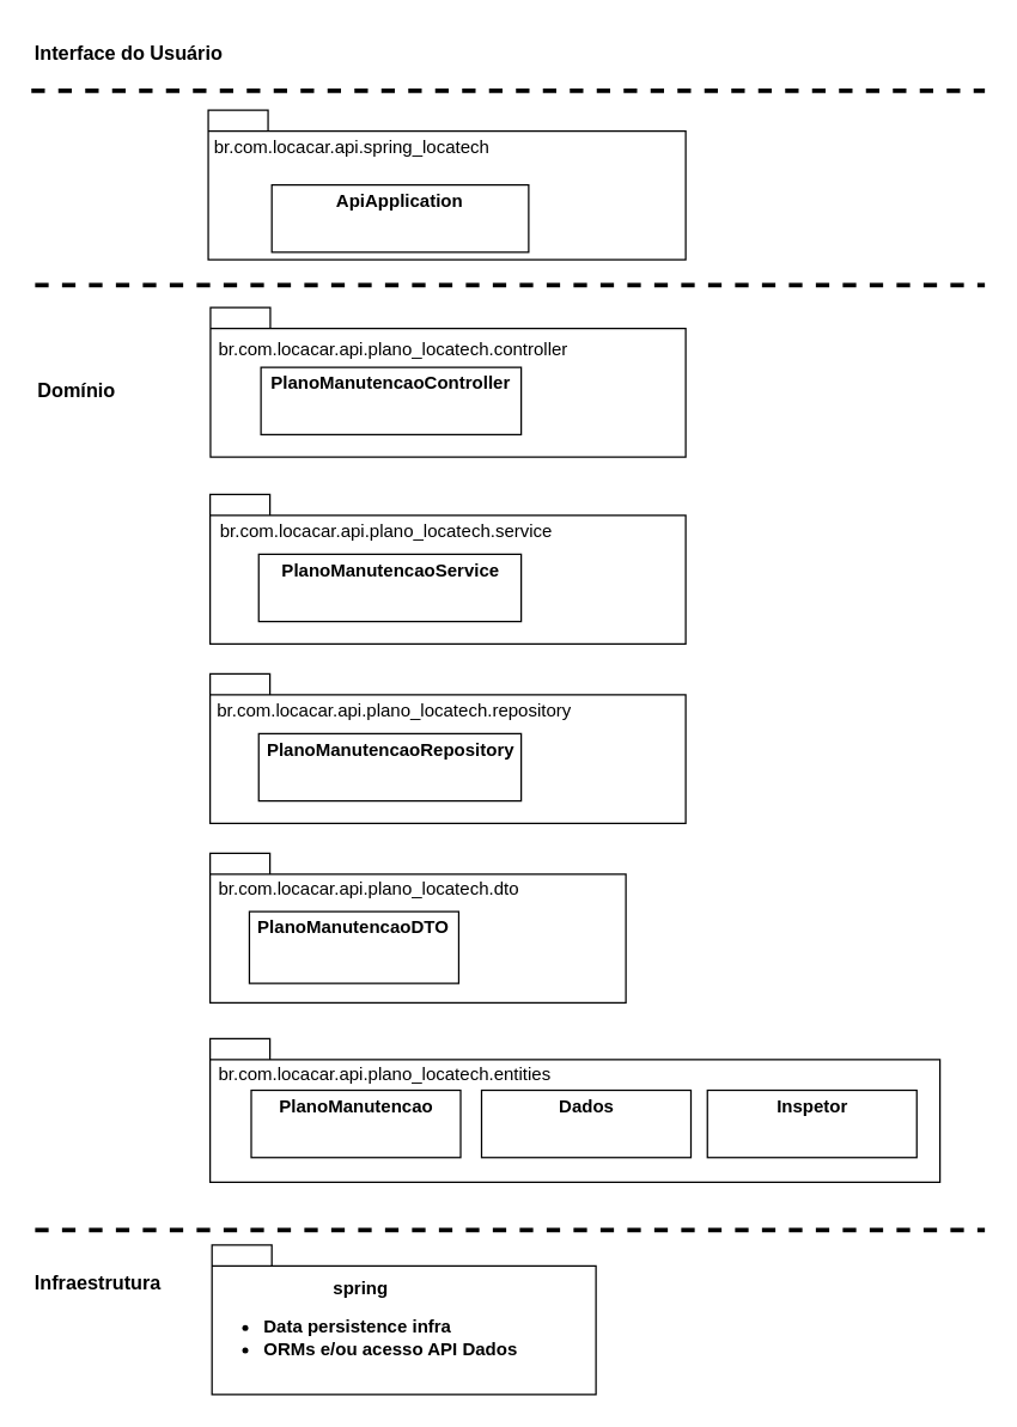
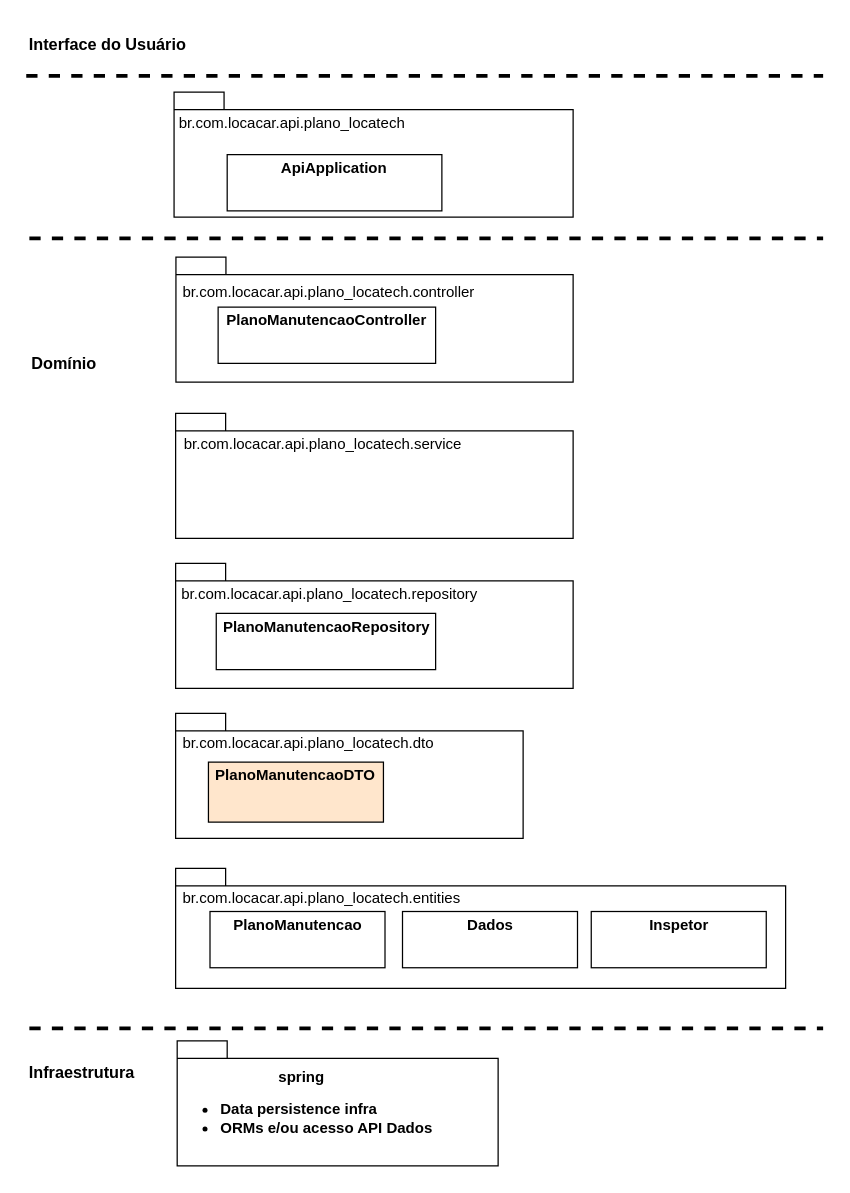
- <mxCell id="7" value="br.com.locacar.api.spring_locatech" style="text;html=1;strokeColor=none;fillColor=none;align=left;verticalAlign=middle;whiteSpace=wrap;rounded=0;" parent="1" vertex="1"><mxGeometry x="140.75" y="83" width="257.25" height="30" as="geometry" /></mxCell>
+ <mxCell id="7" value="br.com.locacar.api.plano_locatech" style="text;html=1;strokeColor=none;fillColor=none;align=left;verticalAlign=middle;whiteSpace=wrap;rounded=0;" parent="1" vertex="1"><mxGeometry x="140.75" y="83" width="257.25" height="30" as="geometry" /></mxCell>
- <mxCell id="26" value="&lt;b&gt;&lt;font style=&quot;font-size: 13px;&quot;&gt;Domínio&lt;/font&gt;&lt;/b&gt;" style="text;html=1;strokeColor=none;fillColor=none;align=left;verticalAlign=middle;whiteSpace=wrap;rounded=0;" parent="1" vertex="1"><mxGeometry x="23" y="245" width="90" height="30" as="geometry" /></mxCell>
+ <mxCell id="26" value="&lt;b&gt;&lt;font style=&quot;font-size: 13px;&quot;&gt;Domínio&lt;/font&gt;&lt;/b&gt;" style="text;html=1;strokeColor=none;fillColor=none;align=left;verticalAlign=middle;whiteSpace=wrap;rounded=0;" parent="1" vertex="1"><mxGeometry x="23" y="275" width="90" height="30" as="geometry" /></mxCell>
- <mxCell id="9" value="&lt;p style=&quot;margin: 4px 0px 0px;&quot;&gt;&lt;b style=&quot;background-color: initial;&quot;&gt;PlanoManutencaoService&lt;/b&gt;&lt;br&gt;&lt;/p&gt;" style="verticalAlign=top;align=center;overflow=fill;fontSize=12;fontFamily=Helvetica;html=1;whiteSpace=wrap;movable=1;resizable=1;rotatable=1;deletable=1;editable=1;locked=0;connectable=1;" parent="1" vertex="1"><mxGeometry x="172.5" y="370" width="175.5" height="45" as="geometry" /></mxCell>
- <mxCell id="15" value="&lt;p style=&quot;margin: 4px 0px 0px;&quot;&gt;&lt;b style=&quot;background-color: initial;&quot;&gt;PlanoManutencaoDTO&lt;/b&gt;&lt;br&gt;&lt;/p&gt;" style="verticalAlign=top;align=center;overflow=fill;fontSize=12;fontFamily=Helvetica;html=1;whiteSpace=wrap;movable=1;resizable=1;rotatable=1;deletable=1;editable=1;locked=0;connectable=1;" parent="1" vertex="1"><mxGeometry x="166.25" y="609" width="140" height="48" as="geometry" /></mxCell>
+ <mxCell id="15" value="&lt;p style=&quot;margin: 4px 0px 0px;&quot;&gt;&lt;b style=&quot;background-color: initial;&quot;&gt;PlanoManutencaoDTO&lt;/b&gt;&lt;br&gt;&lt;/p&gt;" style="verticalAlign=top;align=center;overflow=fill;fontSize=12;fontFamily=Helvetica;html=1;whiteSpace=wrap;movable=1;resizable=1;rotatable=1;deletable=1;editable=1;locked=0;connectable=1;fillColor=#ffe6cc;" parent="1" vertex="1"><mxGeometry x="166.25" y="609" width="140" height="48" as="geometry" /></mxCell>
